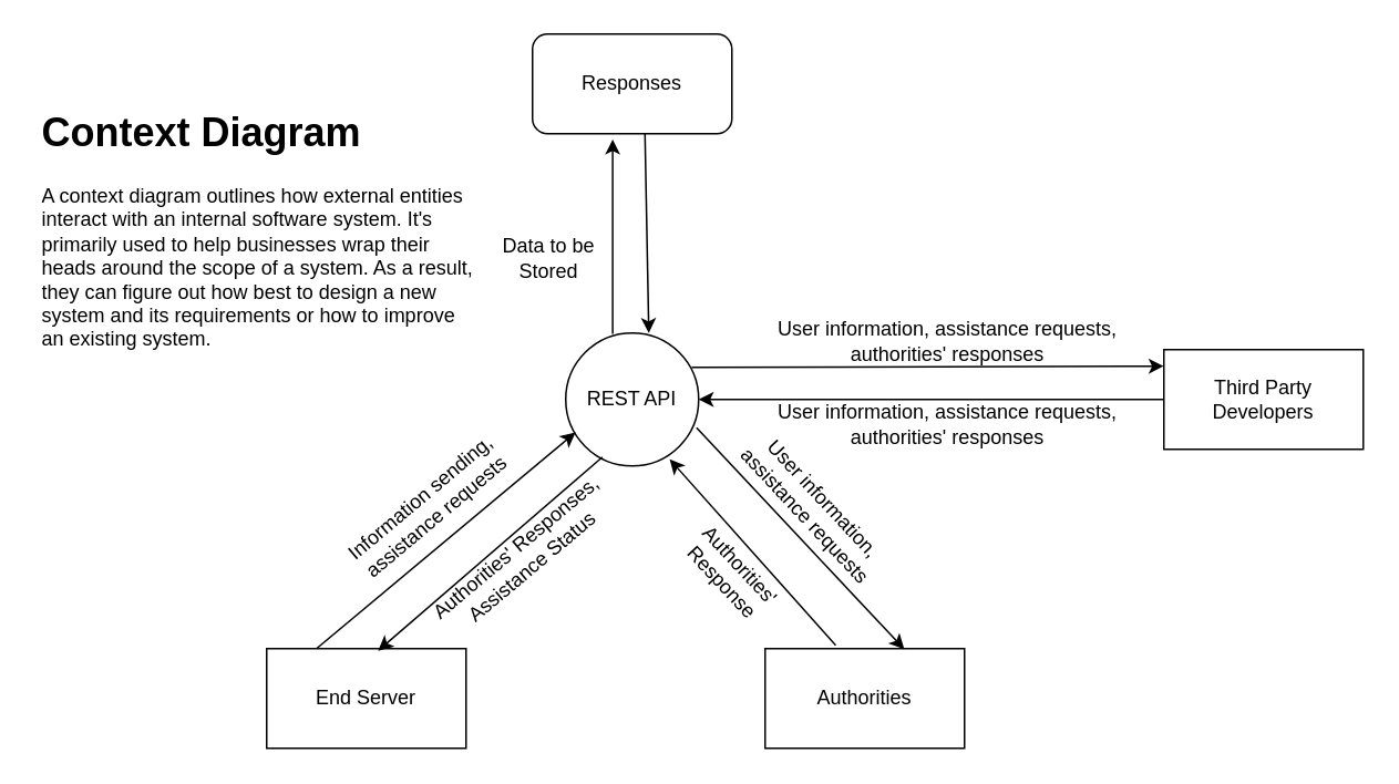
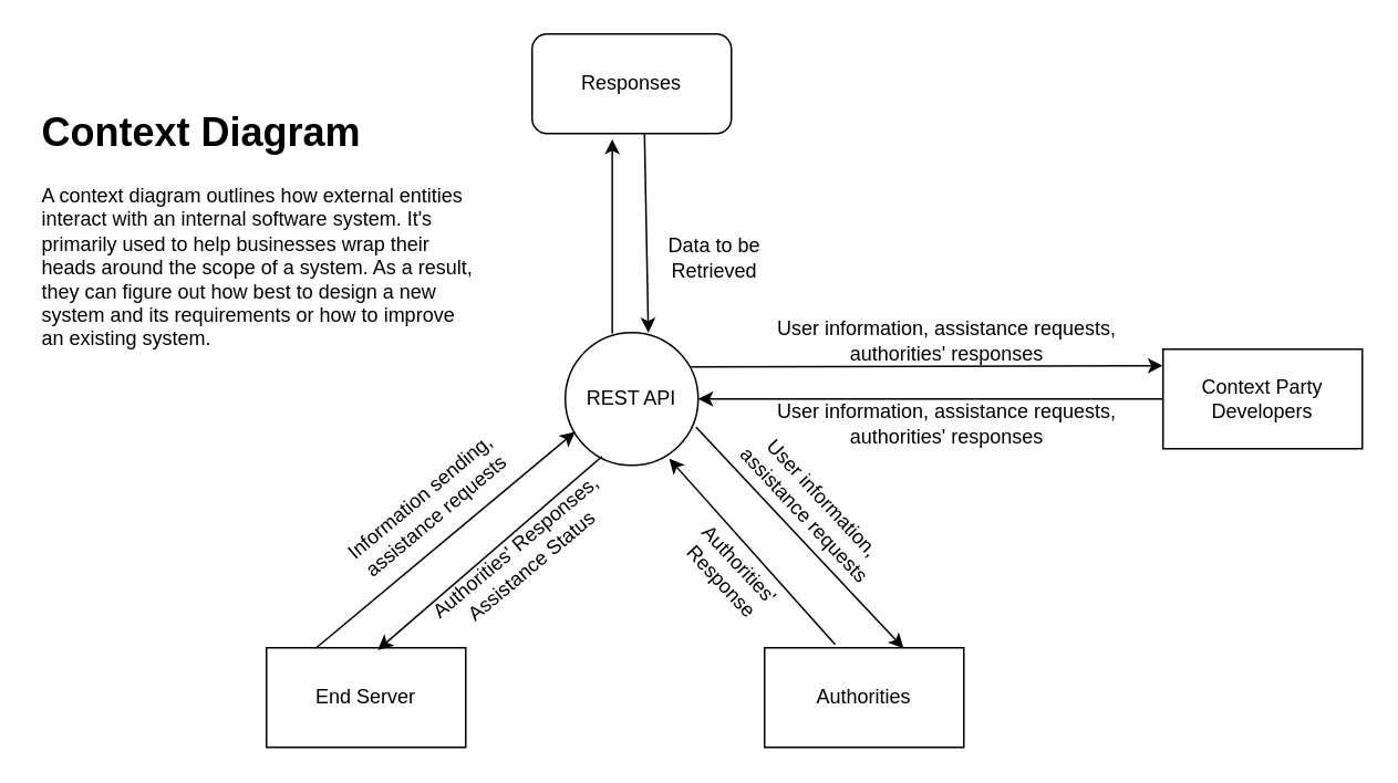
- <mxCell id="12" value="Data to be Stored" style="text;html=1;strokeColor=none;fillColor=none;align=center;verticalAlign=middle;whiteSpace=wrap;rounded=0;" parent="1" vertex="1"><mxGeometry x="300" y="140" width="60" height="30" as="geometry" /></mxCell>
+ <mxCell id="13" value="Data to be Retrieved" style="text;html=1;strokeColor=none;fillColor=none;align=center;verticalAlign=middle;whiteSpace=wrap;rounded=0;" parent="1" vertex="1"><mxGeometry x="400" y="140" width="60" height="30" as="geometry" /></mxCell>
- <mxCell id="18" value="Third Party Developers" style="rounded=0;whiteSpace=wrap;html=1;" parent="1" vertex="1"><mxGeometry x="700" y="210" width="120" height="60" as="geometry" /></mxCell>
+ <mxCell id="18" value="Context Party Developers" style="rounded=0;whiteSpace=wrap;html=1;" parent="1" vertex="1"><mxGeometry x="700" y="210" width="120" height="60" as="geometry" /></mxCell>
